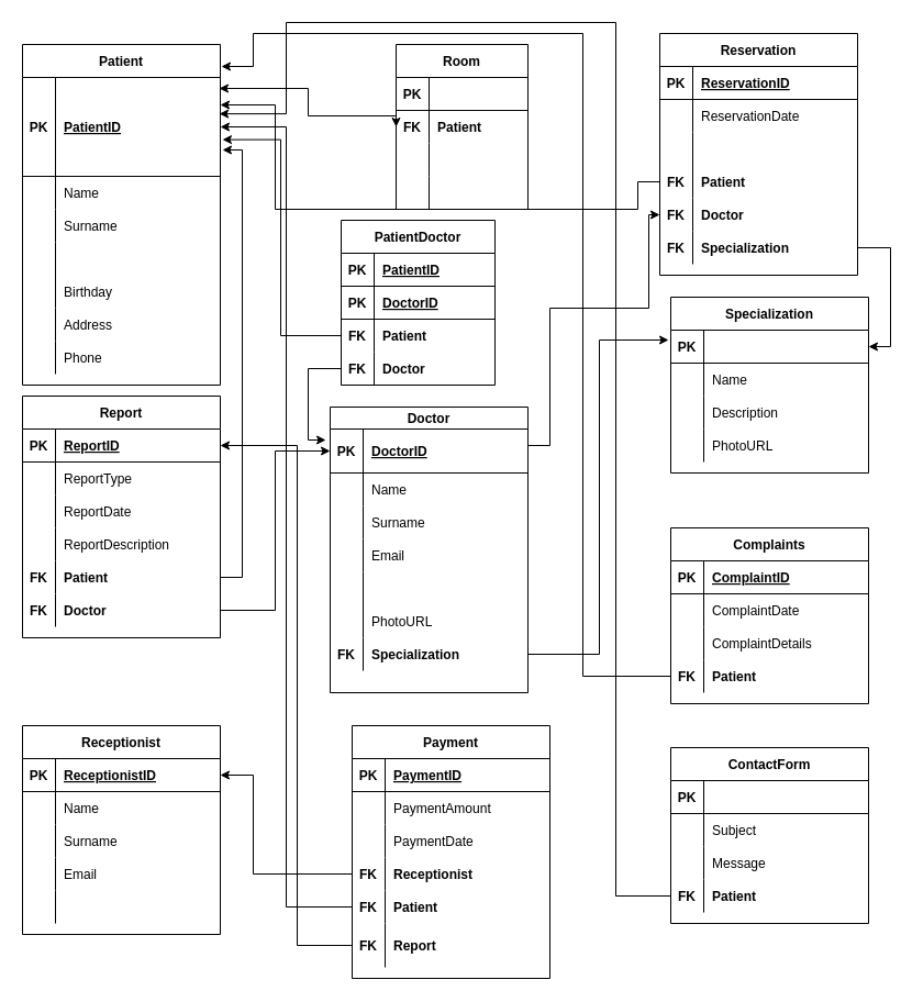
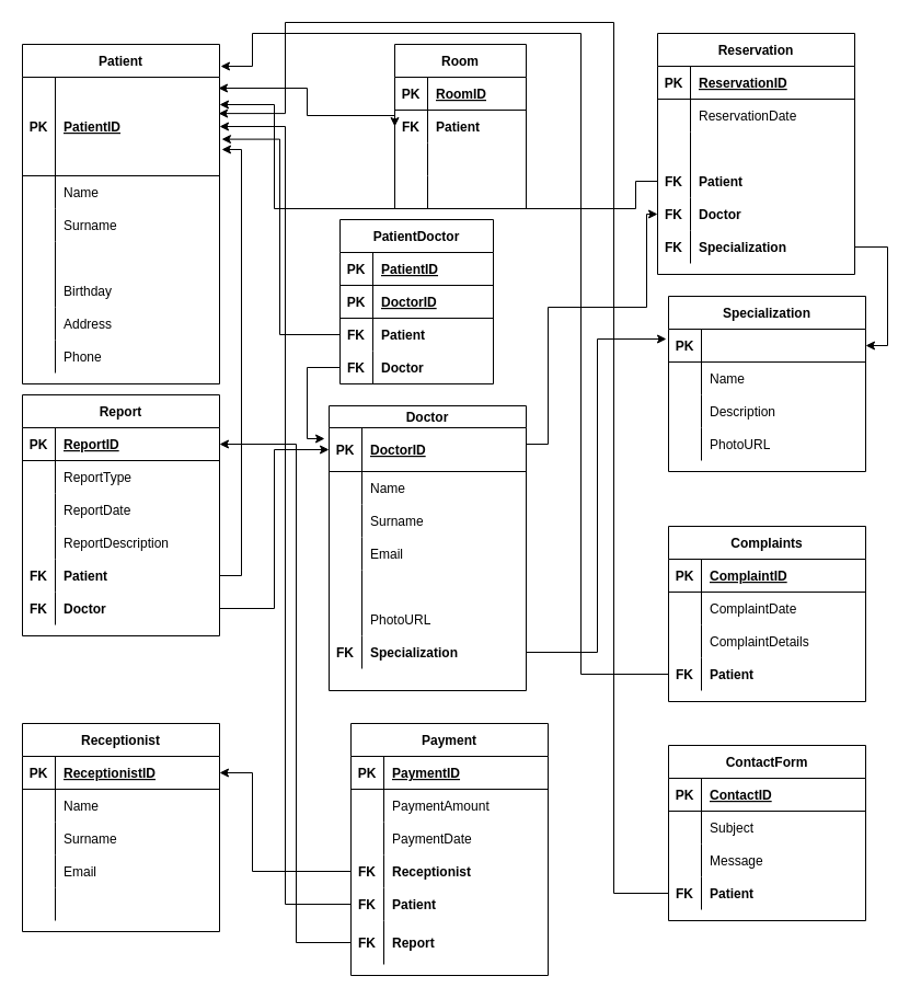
+ <mxCell id="26" value="RoomID" style="shape=partialRectangle;connectable=0;fillColor=none;top=0;left=0;bottom=0;right=0;align=left;spacingLeft=6;fontStyle=5;overflow=hidden;" vertex="1" parent="24"><mxGeometry x="30" width="90" height="30" as="geometry" /></mxCell>
+ <mxCell id="183" value="ContactID" style="shape=partialRectangle;connectable=0;fillColor=none;top=0;left=0;bottom=0;right=0;align=left;spacingLeft=6;fontStyle=5;overflow=hidden;" vertex="1" parent="181"><mxGeometry x="30" width="150" height="30" as="geometry" /></mxCell>
